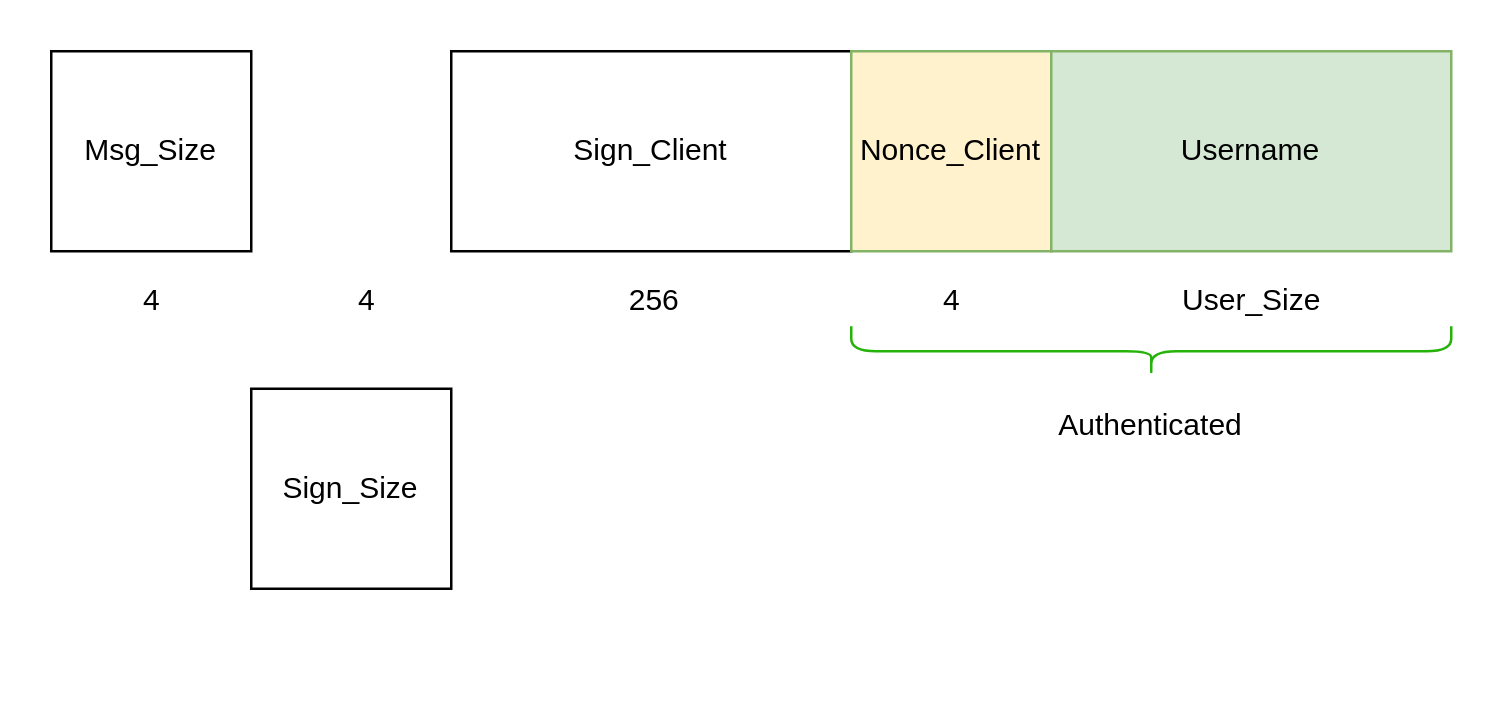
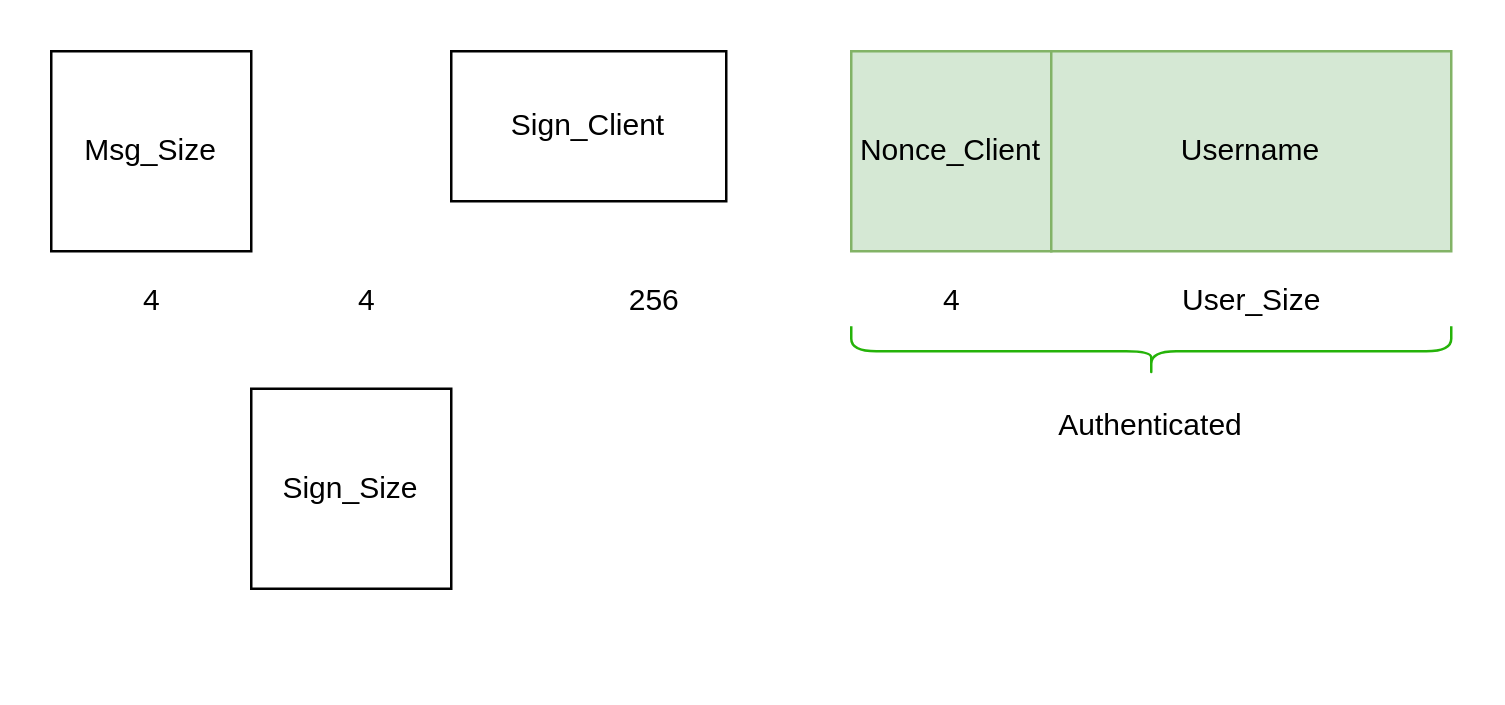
- <mxCell id="2" value="Sign_Client" style="rounded=0;whiteSpace=wrap;html=1;" parent="1" vertex="1"><mxGeometry x="180" y="20" width="160" height="80" as="geometry" /></mxCell>
+ <mxCell id="2" value="Sign_Client" style="rounded=0;whiteSpace=wrap;html=1;" parent="1" vertex="1"><mxGeometry x="180" y="20" width="110" height="60" as="geometry" /></mxCell>
- <mxCell id="3" value="Nonce_Client" style="rounded=0;whiteSpace=wrap;html=1;fillColor=#fff2cc;strokeColor=#82b366;" parent="1" vertex="1"><mxGeometry x="340" y="20" width="80" height="80" as="geometry" /></mxCell>
+ <mxCell id="3" value="Nonce_Client" style="rounded=0;whiteSpace=wrap;html=1;fillColor=#d5e8d4;strokeColor=#82b366;" parent="1" vertex="1"><mxGeometry x="340" y="20" width="80" height="80" as="geometry" /></mxCell>
